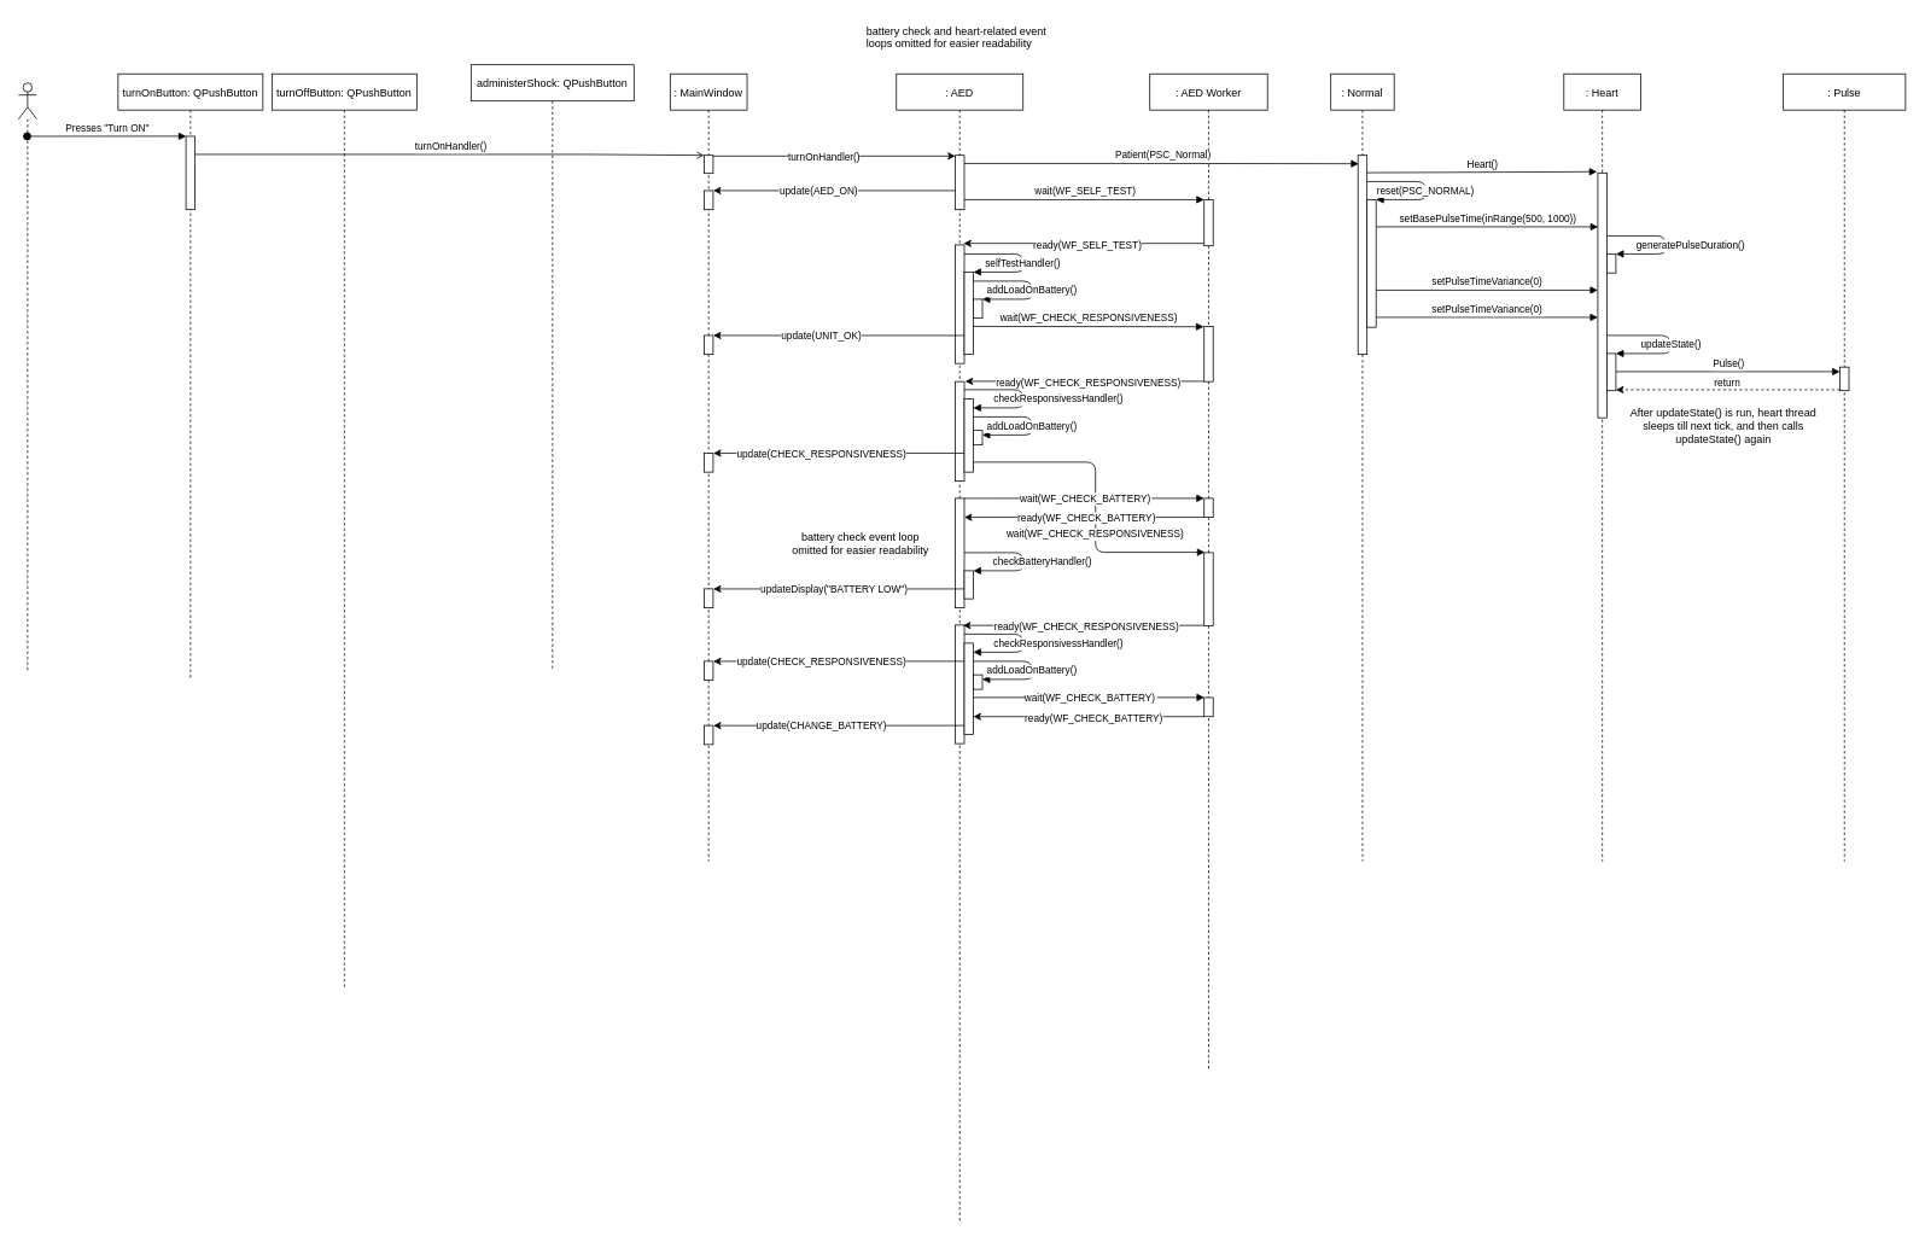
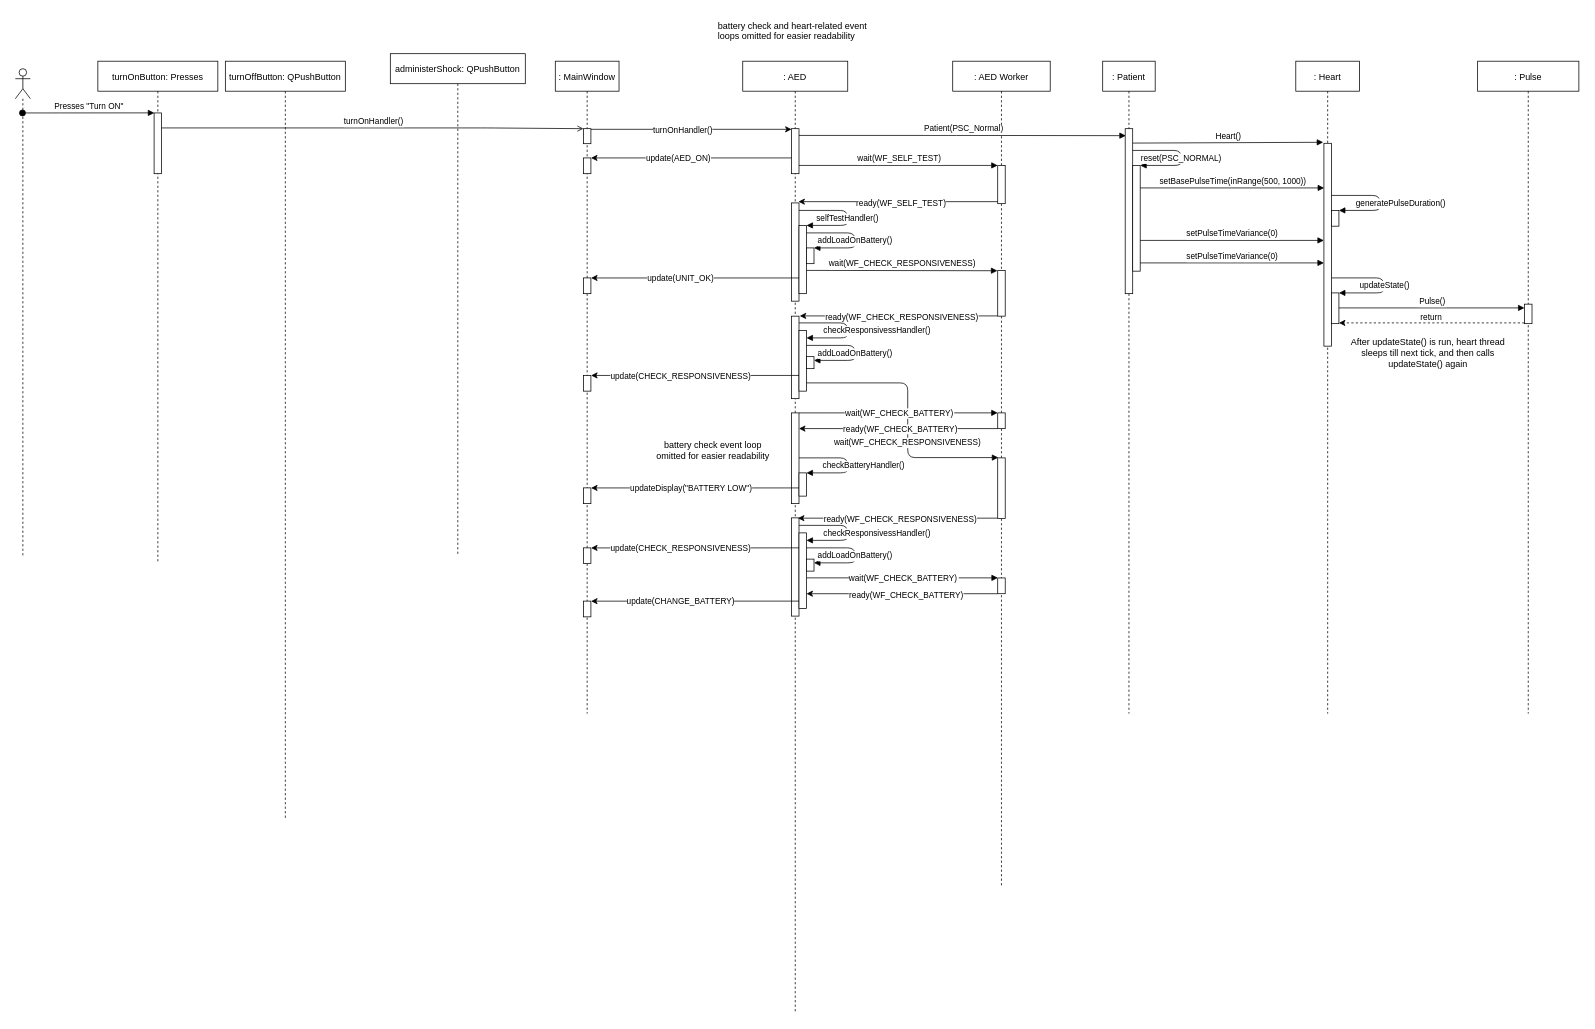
- <mxCell id="43" value="turnOnButton: QPushButton" style="shape=umlLifeline;perimeter=lifelinePerimeter;container=1;collapsible=0;recursiveResize=0;rounded=0;shadow=0;strokeWidth=1;" parent="1" vertex="1"><mxGeometry x="130" y="81" width="160" height="669" as="geometry" /></mxCell>
+ <mxCell id="43" value="turnOnButton: Presses" style="shape=umlLifeline;perimeter=lifelinePerimeter;container=1;collapsible=0;recursiveResize=0;rounded=0;shadow=0;strokeWidth=1;" parent="1" vertex="1"><mxGeometry x="130" y="81" width="160" height="669" as="geometry" /></mxCell>
- <mxCell id="11" value=": Normal" style="shape=umlLifeline;perimeter=lifelinePerimeter;container=1;collapsible=0;recursiveResize=0;rounded=0;shadow=0;strokeWidth=1;" parent="1" vertex="1"><mxGeometry x="1470" y="81" width="70" height="870" as="geometry" /></mxCell>
+ <mxCell id="11" value=": Patient" style="shape=umlLifeline;perimeter=lifelinePerimeter;container=1;collapsible=0;recursiveResize=0;rounded=0;shadow=0;strokeWidth=1;" parent="1" vertex="1"><mxGeometry x="1470" y="81" width="70" height="870" as="geometry" /></mxCell>
